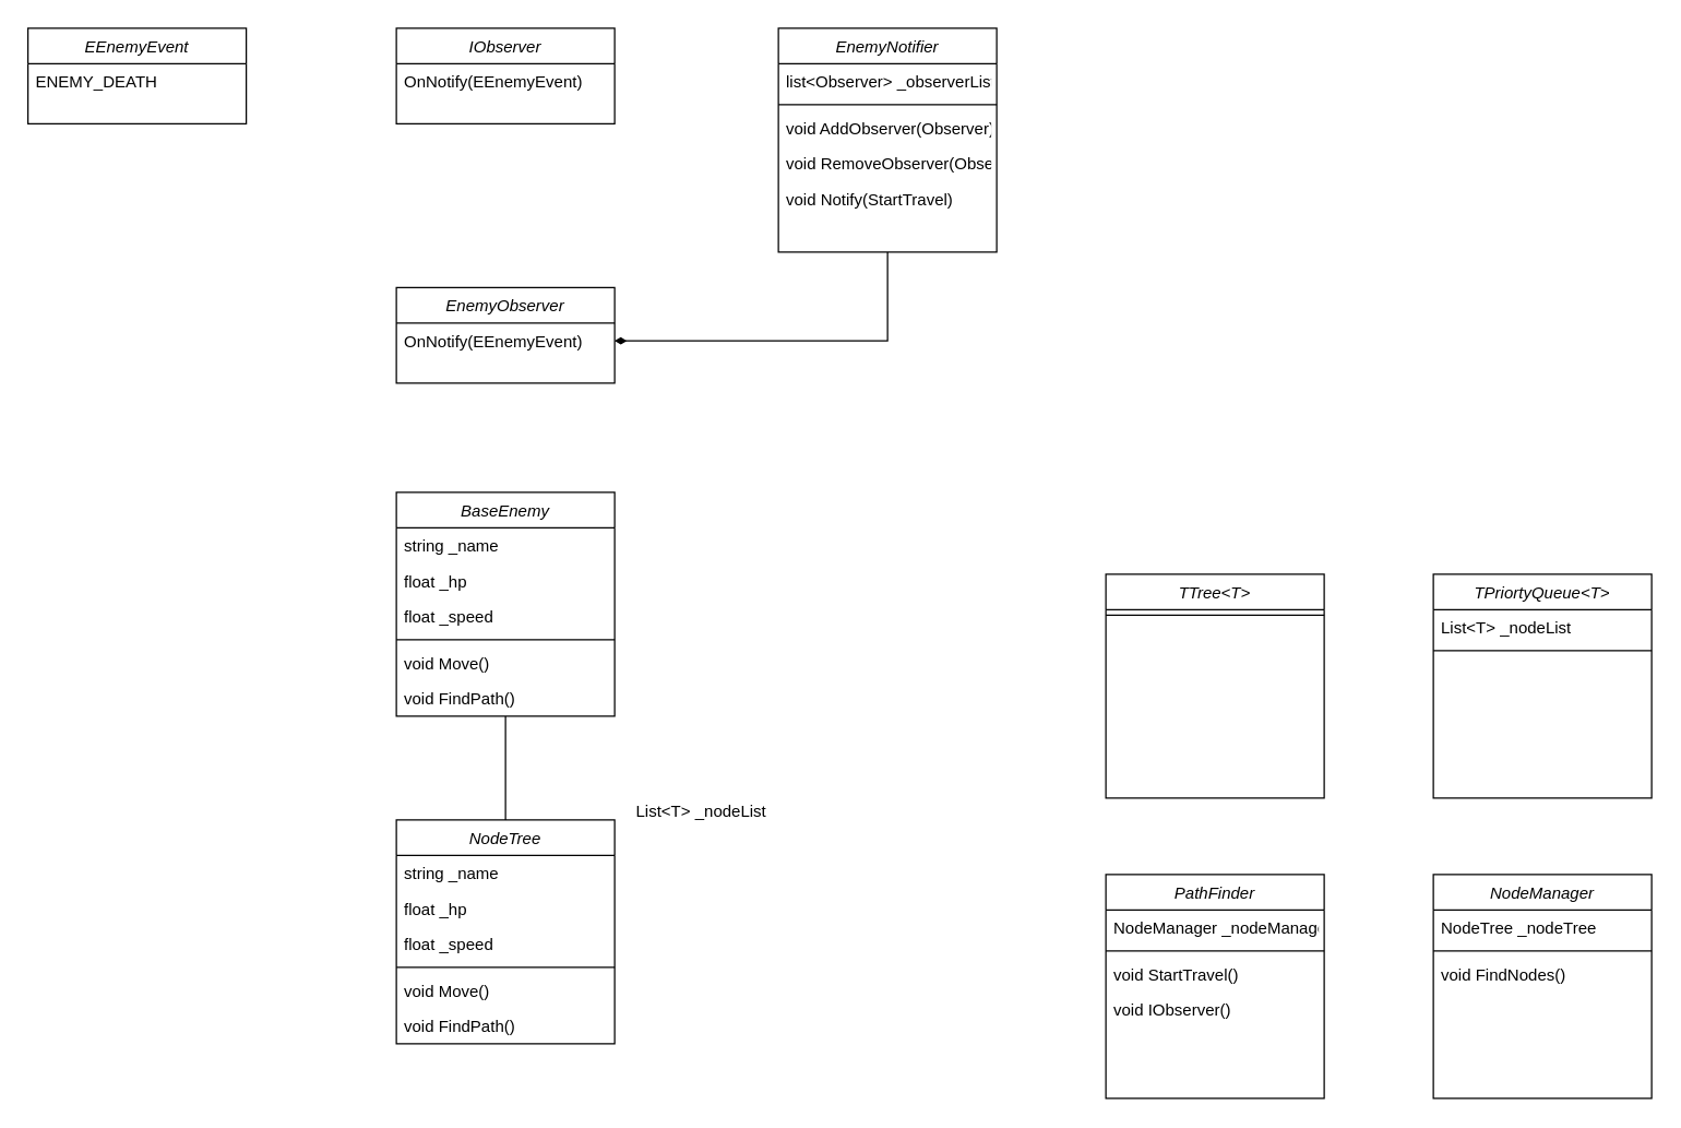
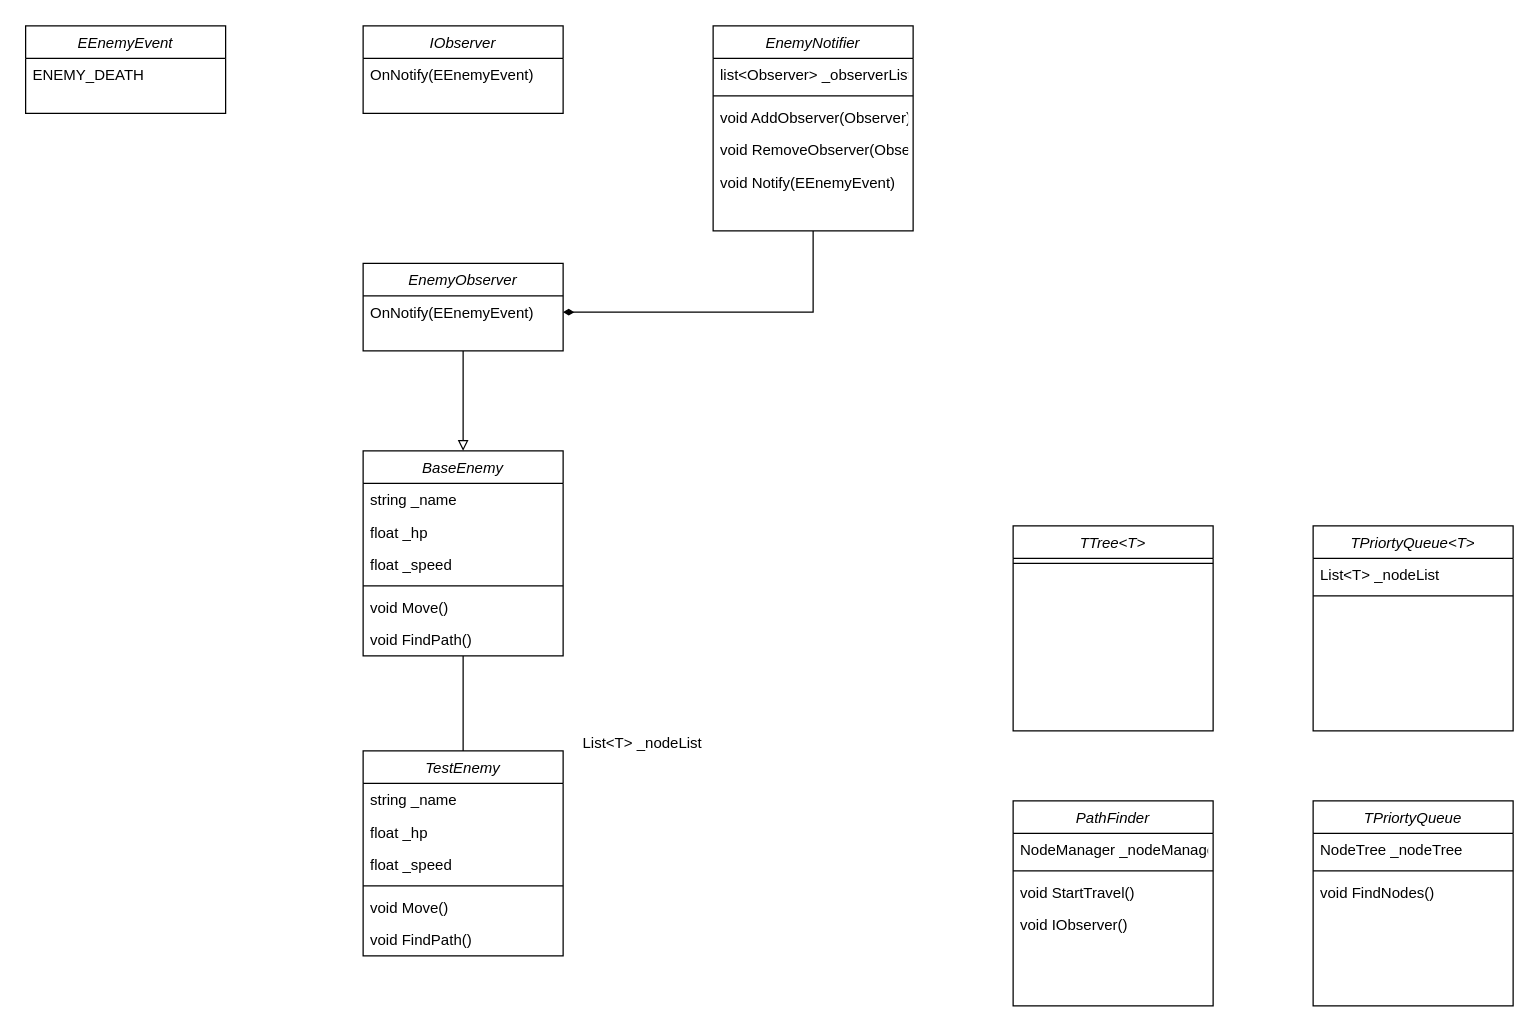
- <mxCell id="33" value="void Notify(StartTravel)" style="text;align=left;verticalAlign=top;spacingLeft=4;spacingRight=4;overflow=hidden;rotatable=0;points=[[0,0.5],[1,0.5]];portConstraint=eastwest;" parent="28" vertex="1"><mxGeometry y="112" width="160" height="26" as="geometry" /></mxCell>
+ <mxCell id="33" value="void Notify(EEnemyEvent)" style="text;align=left;verticalAlign=top;spacingLeft=4;spacingRight=4;overflow=hidden;rotatable=0;points=[[0,0.5],[1,0.5]];portConstraint=eastwest;" parent="28" vertex="1"><mxGeometry y="112" width="160" height="26" as="geometry" /></mxCell>
+ <mxCell id="24" style="edgeStyle=orthogonalEdgeStyle;rounded=0;orthogonalLoop=1;jettySize=auto;html=1;exitX=0.5;exitY=1;exitDx=0;exitDy=0;endArrow=block;endFill=0;" parent="1" source="25" target="3" edge="1"><mxGeometry relative="1" as="geometry" /></mxCell>
- <mxCell id="36" value="NodeTree" style="swimlane;fontStyle=2;align=center;verticalAlign=top;childLayout=stackLayout;horizontal=1;startSize=26;horizontalStack=0;resizeParent=1;resizeLast=0;collapsible=1;marginBottom=0;rounded=0;shadow=0;strokeWidth=1;" parent="1" vertex="1"><mxGeometry x="290" y="600" width="160" height="164" as="geometry"><mxRectangle x="230" y="140" width="160" height="26" as="alternateBounds" /></mxGeometry></mxCell>
+ <mxCell id="36" value="TestEnemy" style="swimlane;fontStyle=2;align=center;verticalAlign=top;childLayout=stackLayout;horizontal=1;startSize=26;horizontalStack=0;resizeParent=1;resizeLast=0;collapsible=1;marginBottom=0;rounded=0;shadow=0;strokeWidth=1;" parent="1" vertex="1"><mxGeometry x="290" y="600" width="160" height="164" as="geometry"><mxRectangle x="230" y="140" width="160" height="26" as="alternateBounds" /></mxGeometry></mxCell>
- <mxCell id="15" value="NodeManager" style="swimlane;fontStyle=2;align=center;verticalAlign=top;childLayout=stackLayout;horizontal=1;startSize=26;horizontalStack=0;resizeParent=1;resizeLast=0;collapsible=1;marginBottom=0;rounded=0;shadow=0;strokeWidth=1;" parent="1" vertex="1"><mxGeometry x="1050" y="640" width="160" height="164" as="geometry"><mxRectangle x="230" y="140" width="160" height="26" as="alternateBounds" /></mxGeometry></mxCell>
+ <mxCell id="15" value="TPriortyQueue" style="swimlane;fontStyle=2;align=center;verticalAlign=top;childLayout=stackLayout;horizontal=1;startSize=26;horizontalStack=0;resizeParent=1;resizeLast=0;collapsible=1;marginBottom=0;rounded=0;shadow=0;strokeWidth=1;" parent="1" vertex="1"><mxGeometry x="1050" y="640" width="160" height="164" as="geometry"><mxRectangle x="230" y="140" width="160" height="26" as="alternateBounds" /></mxGeometry></mxCell>
